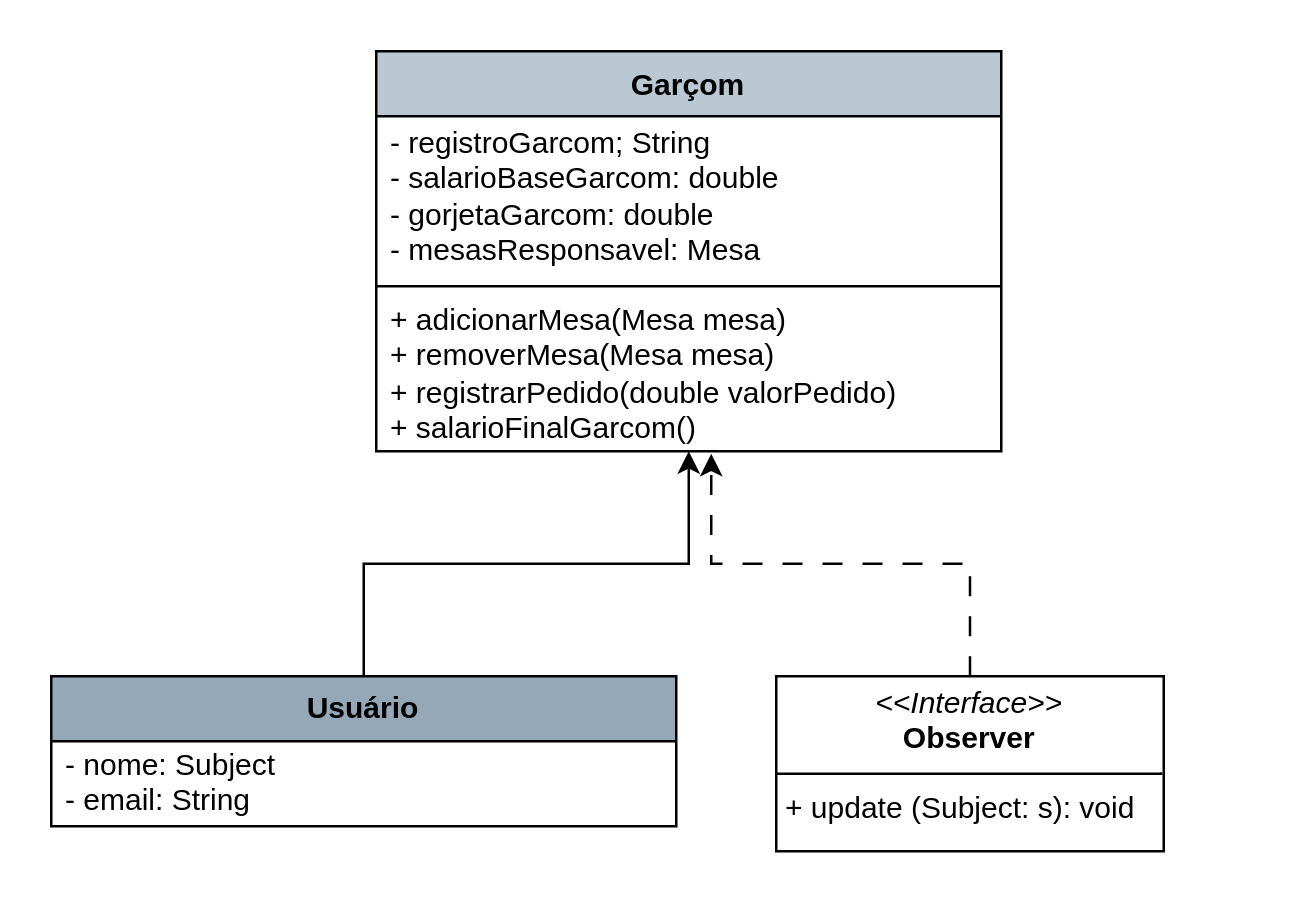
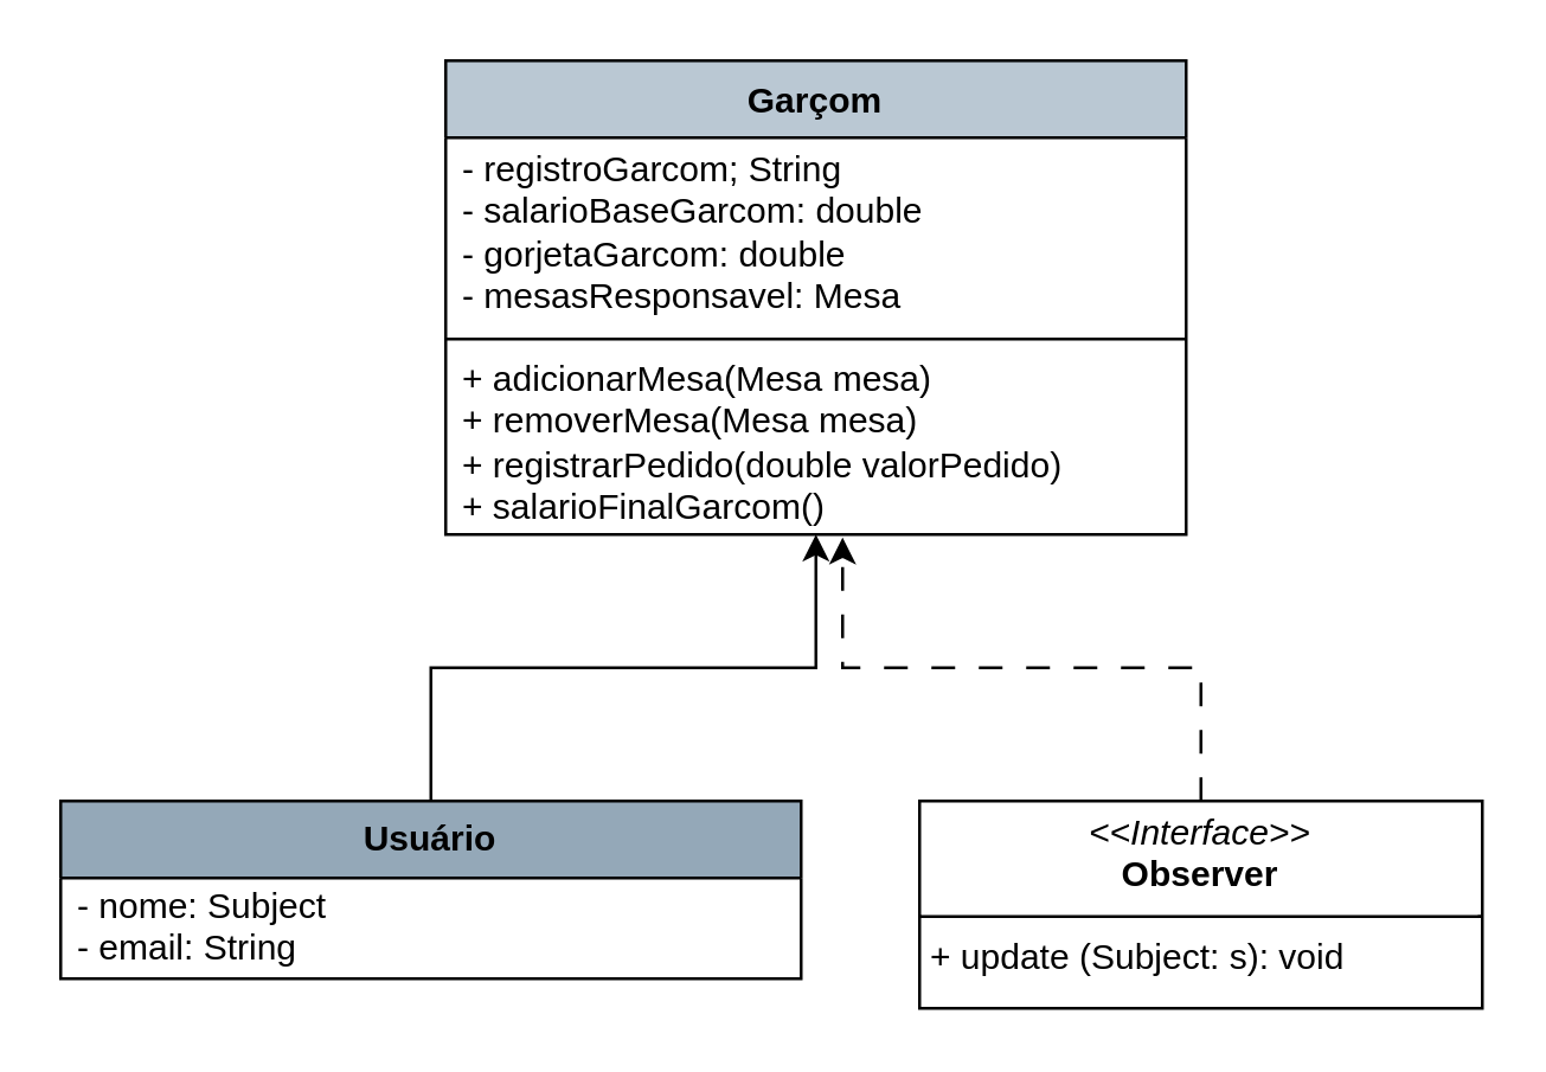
- <mxCell id="9" value="&lt;p style=&quot;margin:0px;margin-top:4px;text-align:center;&quot;&gt;&lt;i&gt;&amp;lt;&amp;lt;Interface&amp;gt;&amp;gt;&lt;/i&gt;&lt;br&gt;&lt;b&gt;Observer&lt;/b&gt;&lt;/p&gt;&lt;hr size=&quot;1&quot; style=&quot;border-style:solid;&quot;&gt;&lt;p style=&quot;margin:0px;margin-left:4px;&quot;&gt;+ update (Subject: s): void&lt;br&gt;&lt;/p&gt;" style="verticalAlign=top;align=left;overflow=fill;html=1;whiteSpace=wrap;" vertex="1" parent="1"><mxGeometry x="310" y="270" width="155" height="70" as="geometry" /></mxCell>
+ <mxCell id="9" value="&lt;p style=&quot;margin:0px;margin-top:4px;text-align:center;&quot;&gt;&lt;i&gt;&amp;lt;&amp;lt;Interface&amp;gt;&amp;gt;&lt;/i&gt;&lt;br&gt;&lt;b&gt;Observer&lt;/b&gt;&lt;/p&gt;&lt;hr size=&quot;1&quot; style=&quot;border-style:solid;&quot;&gt;&lt;p style=&quot;margin:0px;margin-left:4px;&quot;&gt;+ update (Subject: s): void&lt;br&gt;&lt;/p&gt;" style="verticalAlign=top;align=left;overflow=fill;html=1;whiteSpace=wrap;" vertex="1" parent="1"><mxGeometry x="310" y="270" width="190" height="70" as="geometry" /></mxCell>
